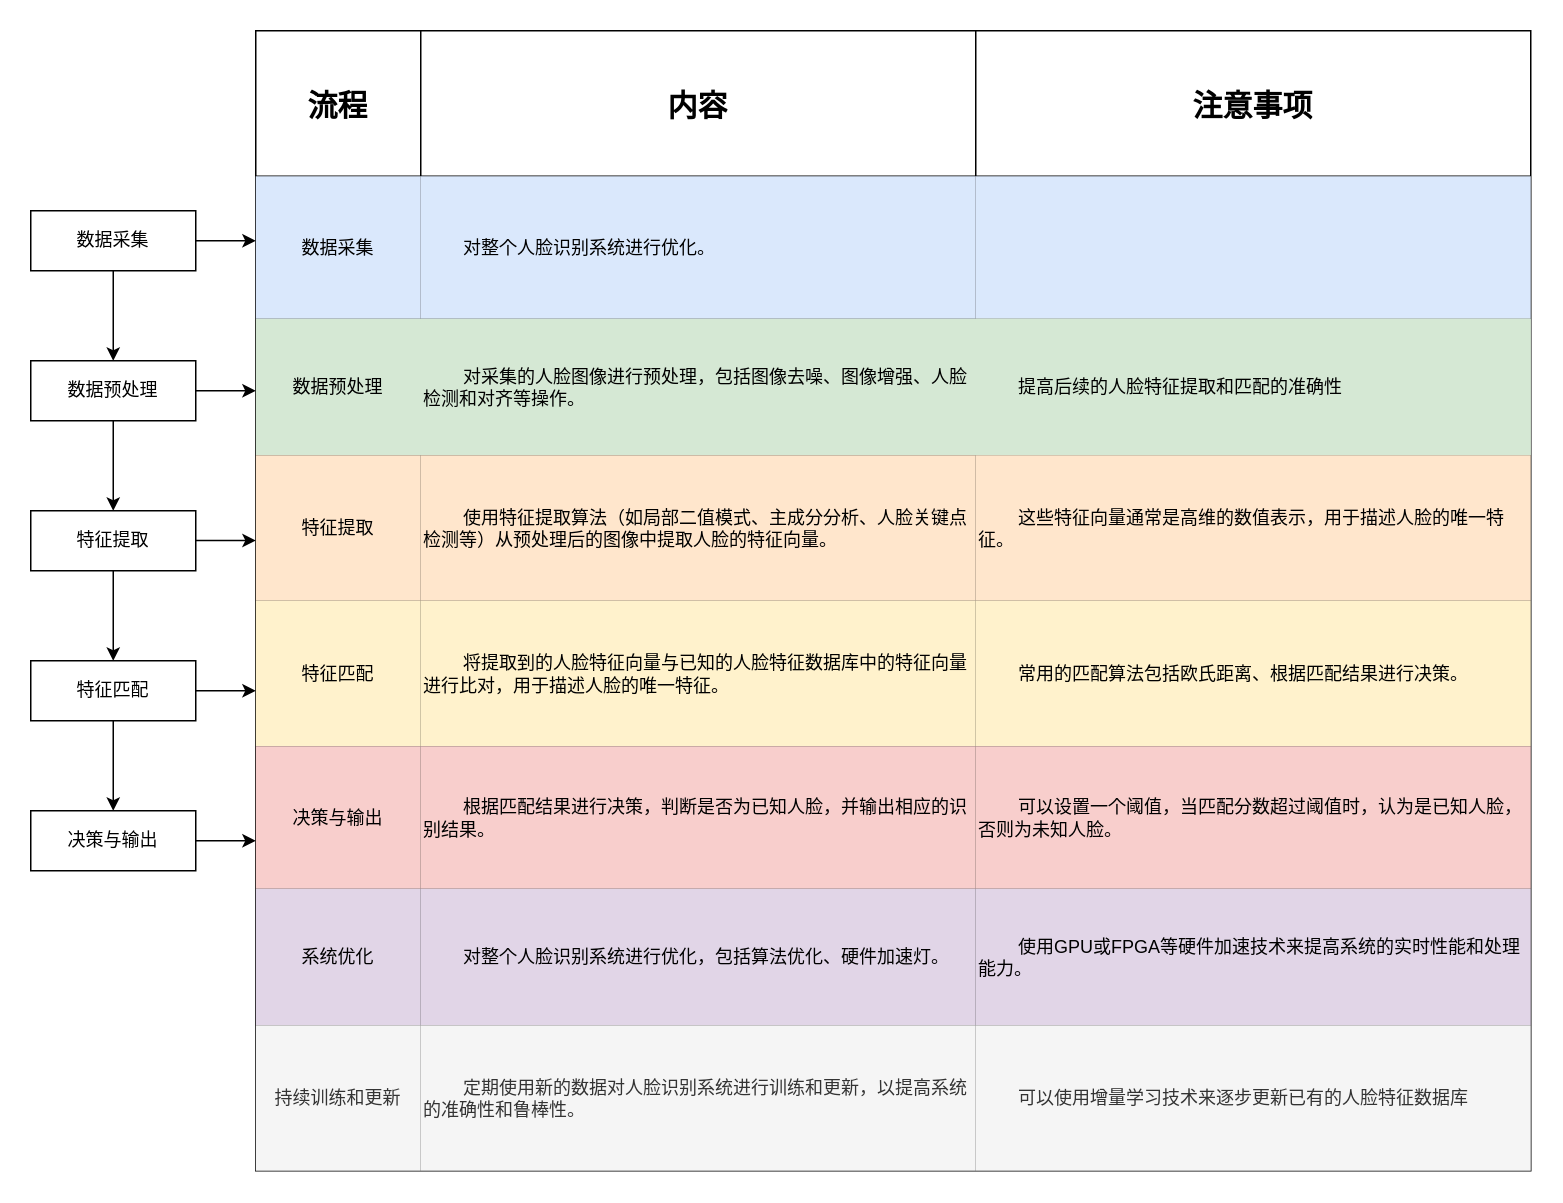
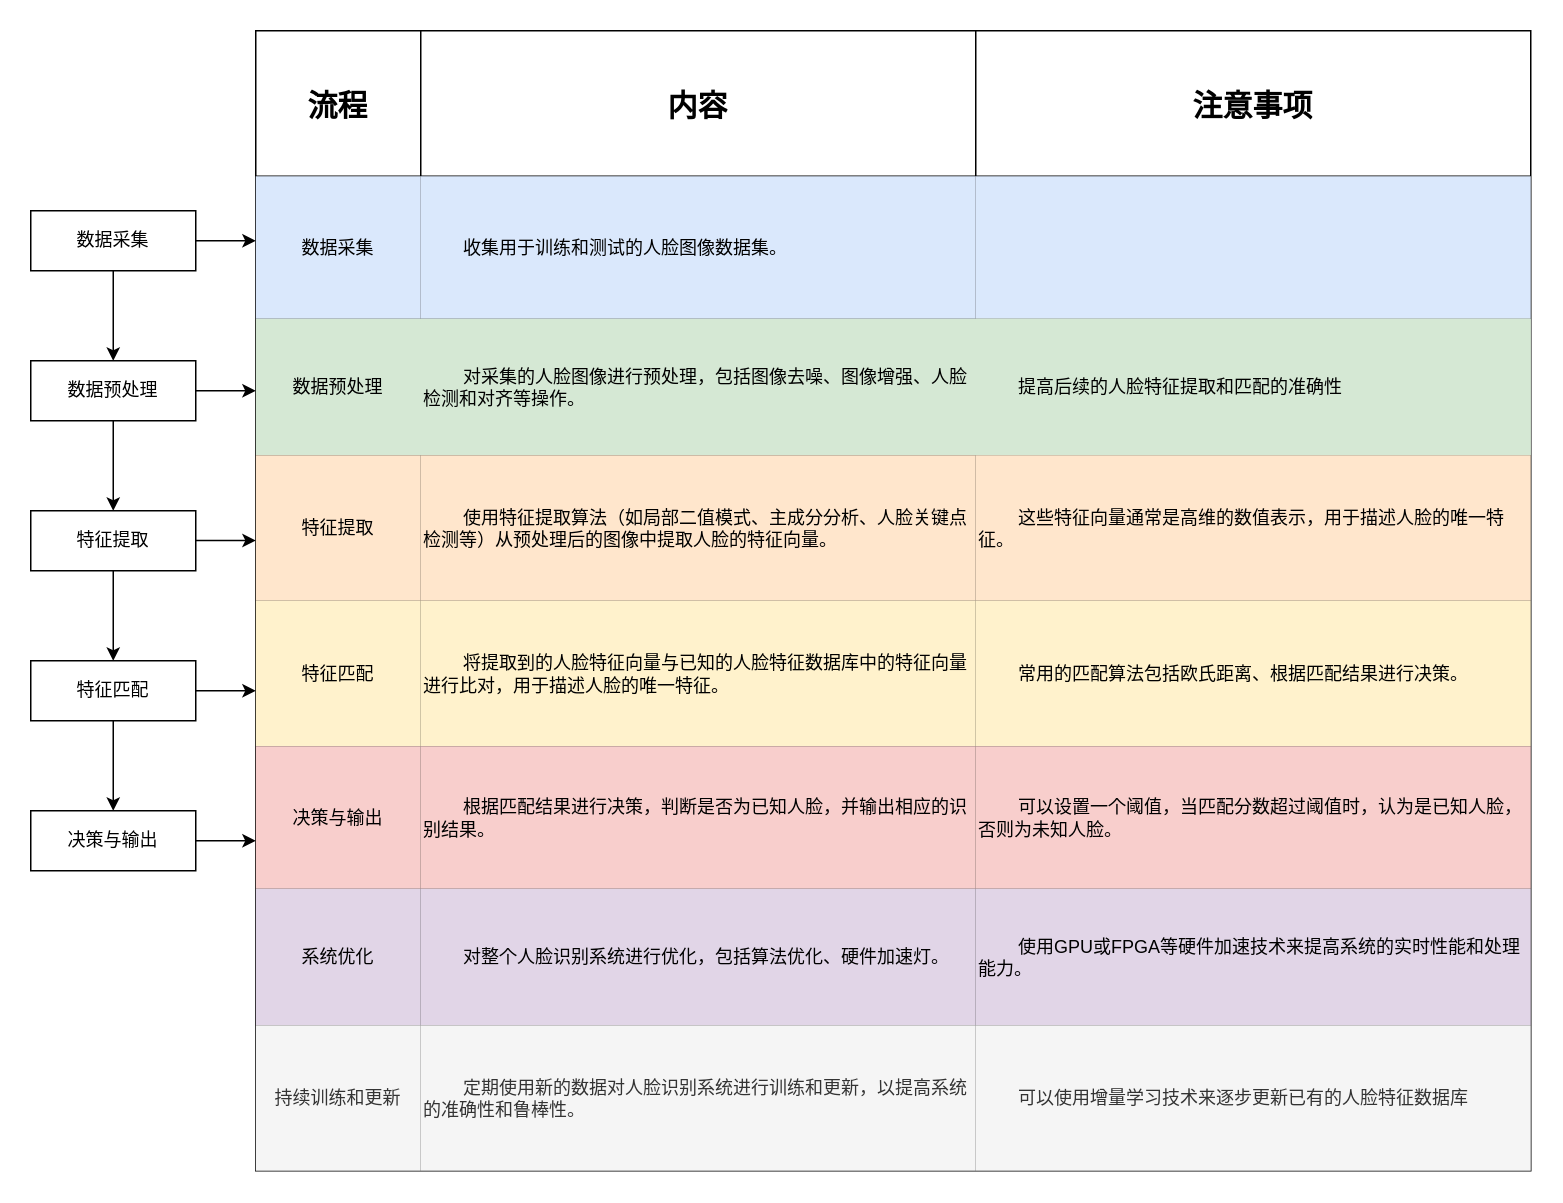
- <mxCell id="9" value="&amp;nbsp; &amp;nbsp; &amp;nbsp; &amp;nbsp; 对整个人脸识别系统进行优化。" style="shape=partialRectangle;html=1;whiteSpace=wrap;connectable=0;overflow=hidden;fillColor=#dae8fc;top=0;left=0;bottom=0;right=0;pointerEvents=1;align=left;strokeColor=#000000;strokeWidth=1;movable=0;resizable=0;rotatable=0;deletable=0;editable=0;" parent="7" vertex="1"><mxGeometry x="110" width="370" height="95" as="geometry"><mxRectangle width="370" height="95" as="alternateBounds" /></mxGeometry></mxCell>
+ <mxCell id="9" value="&amp;nbsp; &amp;nbsp; &amp;nbsp; &amp;nbsp; 收集用于训练和测试的人脸图像数据集。" style="shape=partialRectangle;html=1;whiteSpace=wrap;connectable=0;overflow=hidden;fillColor=#dae8fc;top=0;left=0;bottom=0;right=0;pointerEvents=1;align=left;strokeColor=#000000;strokeWidth=1;movable=0;resizable=0;rotatable=0;deletable=0;editable=0;" parent="7" vertex="1"><mxGeometry x="110" width="370" height="95" as="geometry"><mxRectangle width="370" height="95" as="alternateBounds" /></mxGeometry></mxCell>
